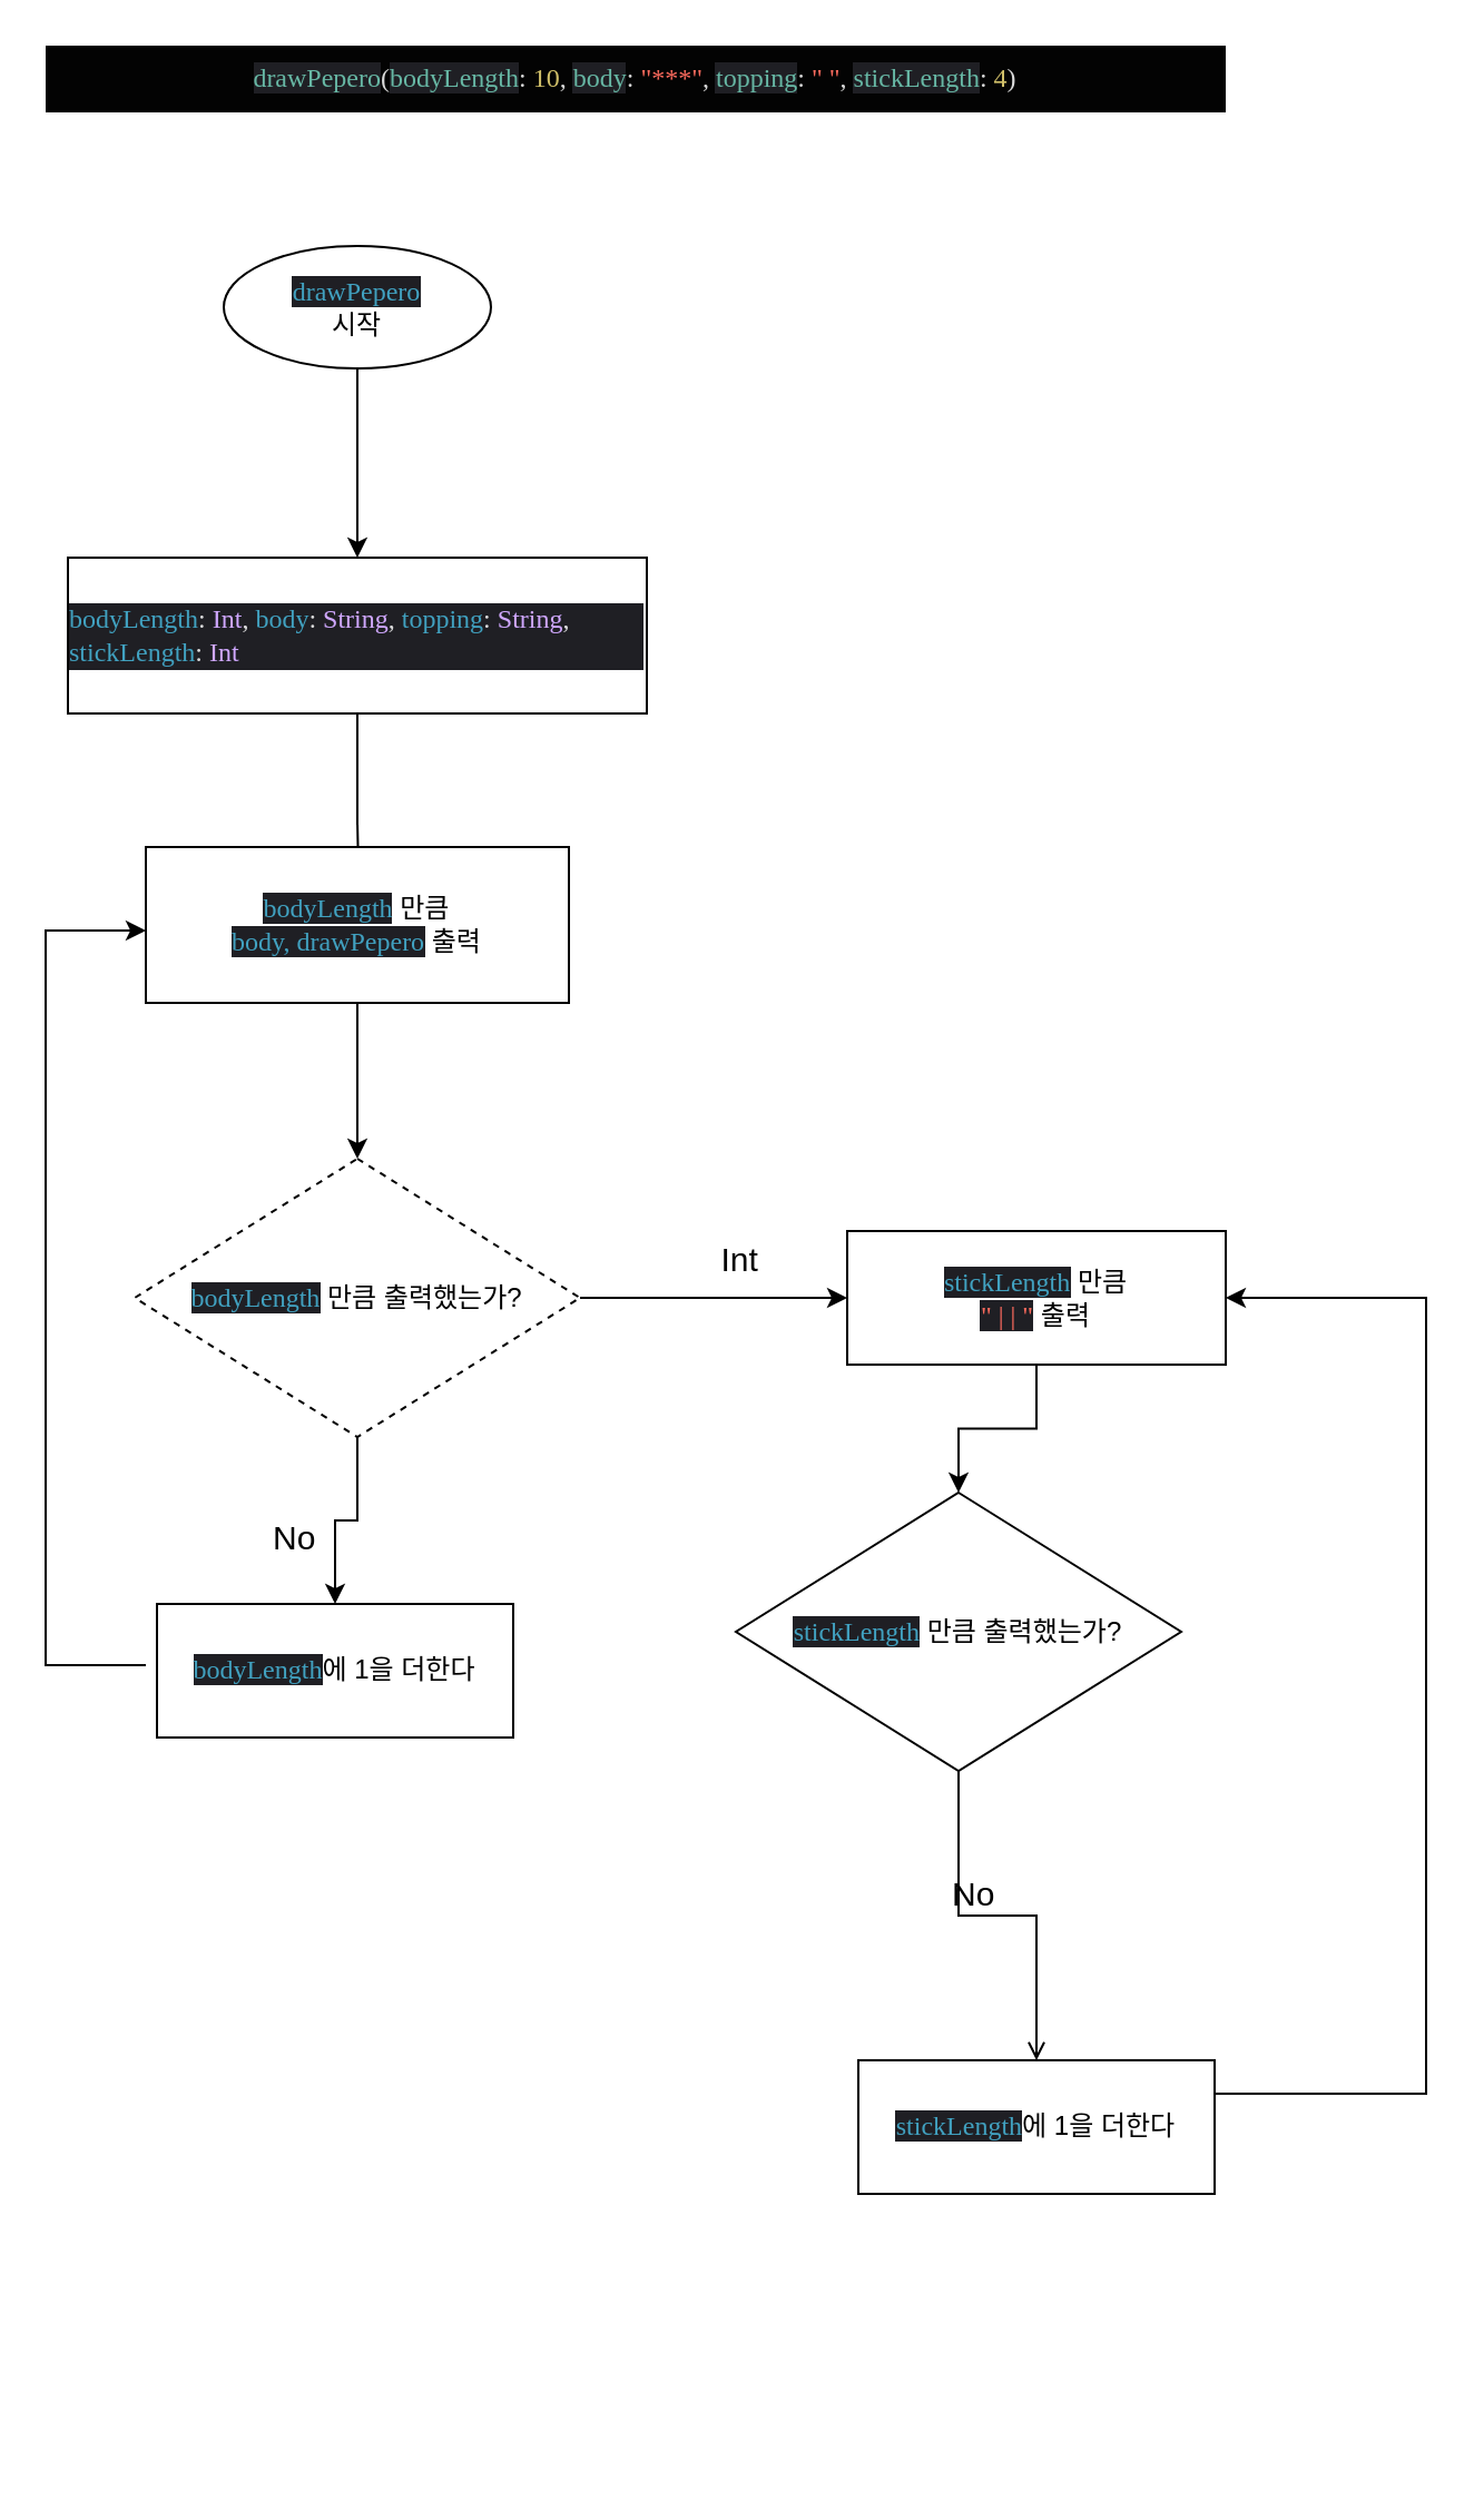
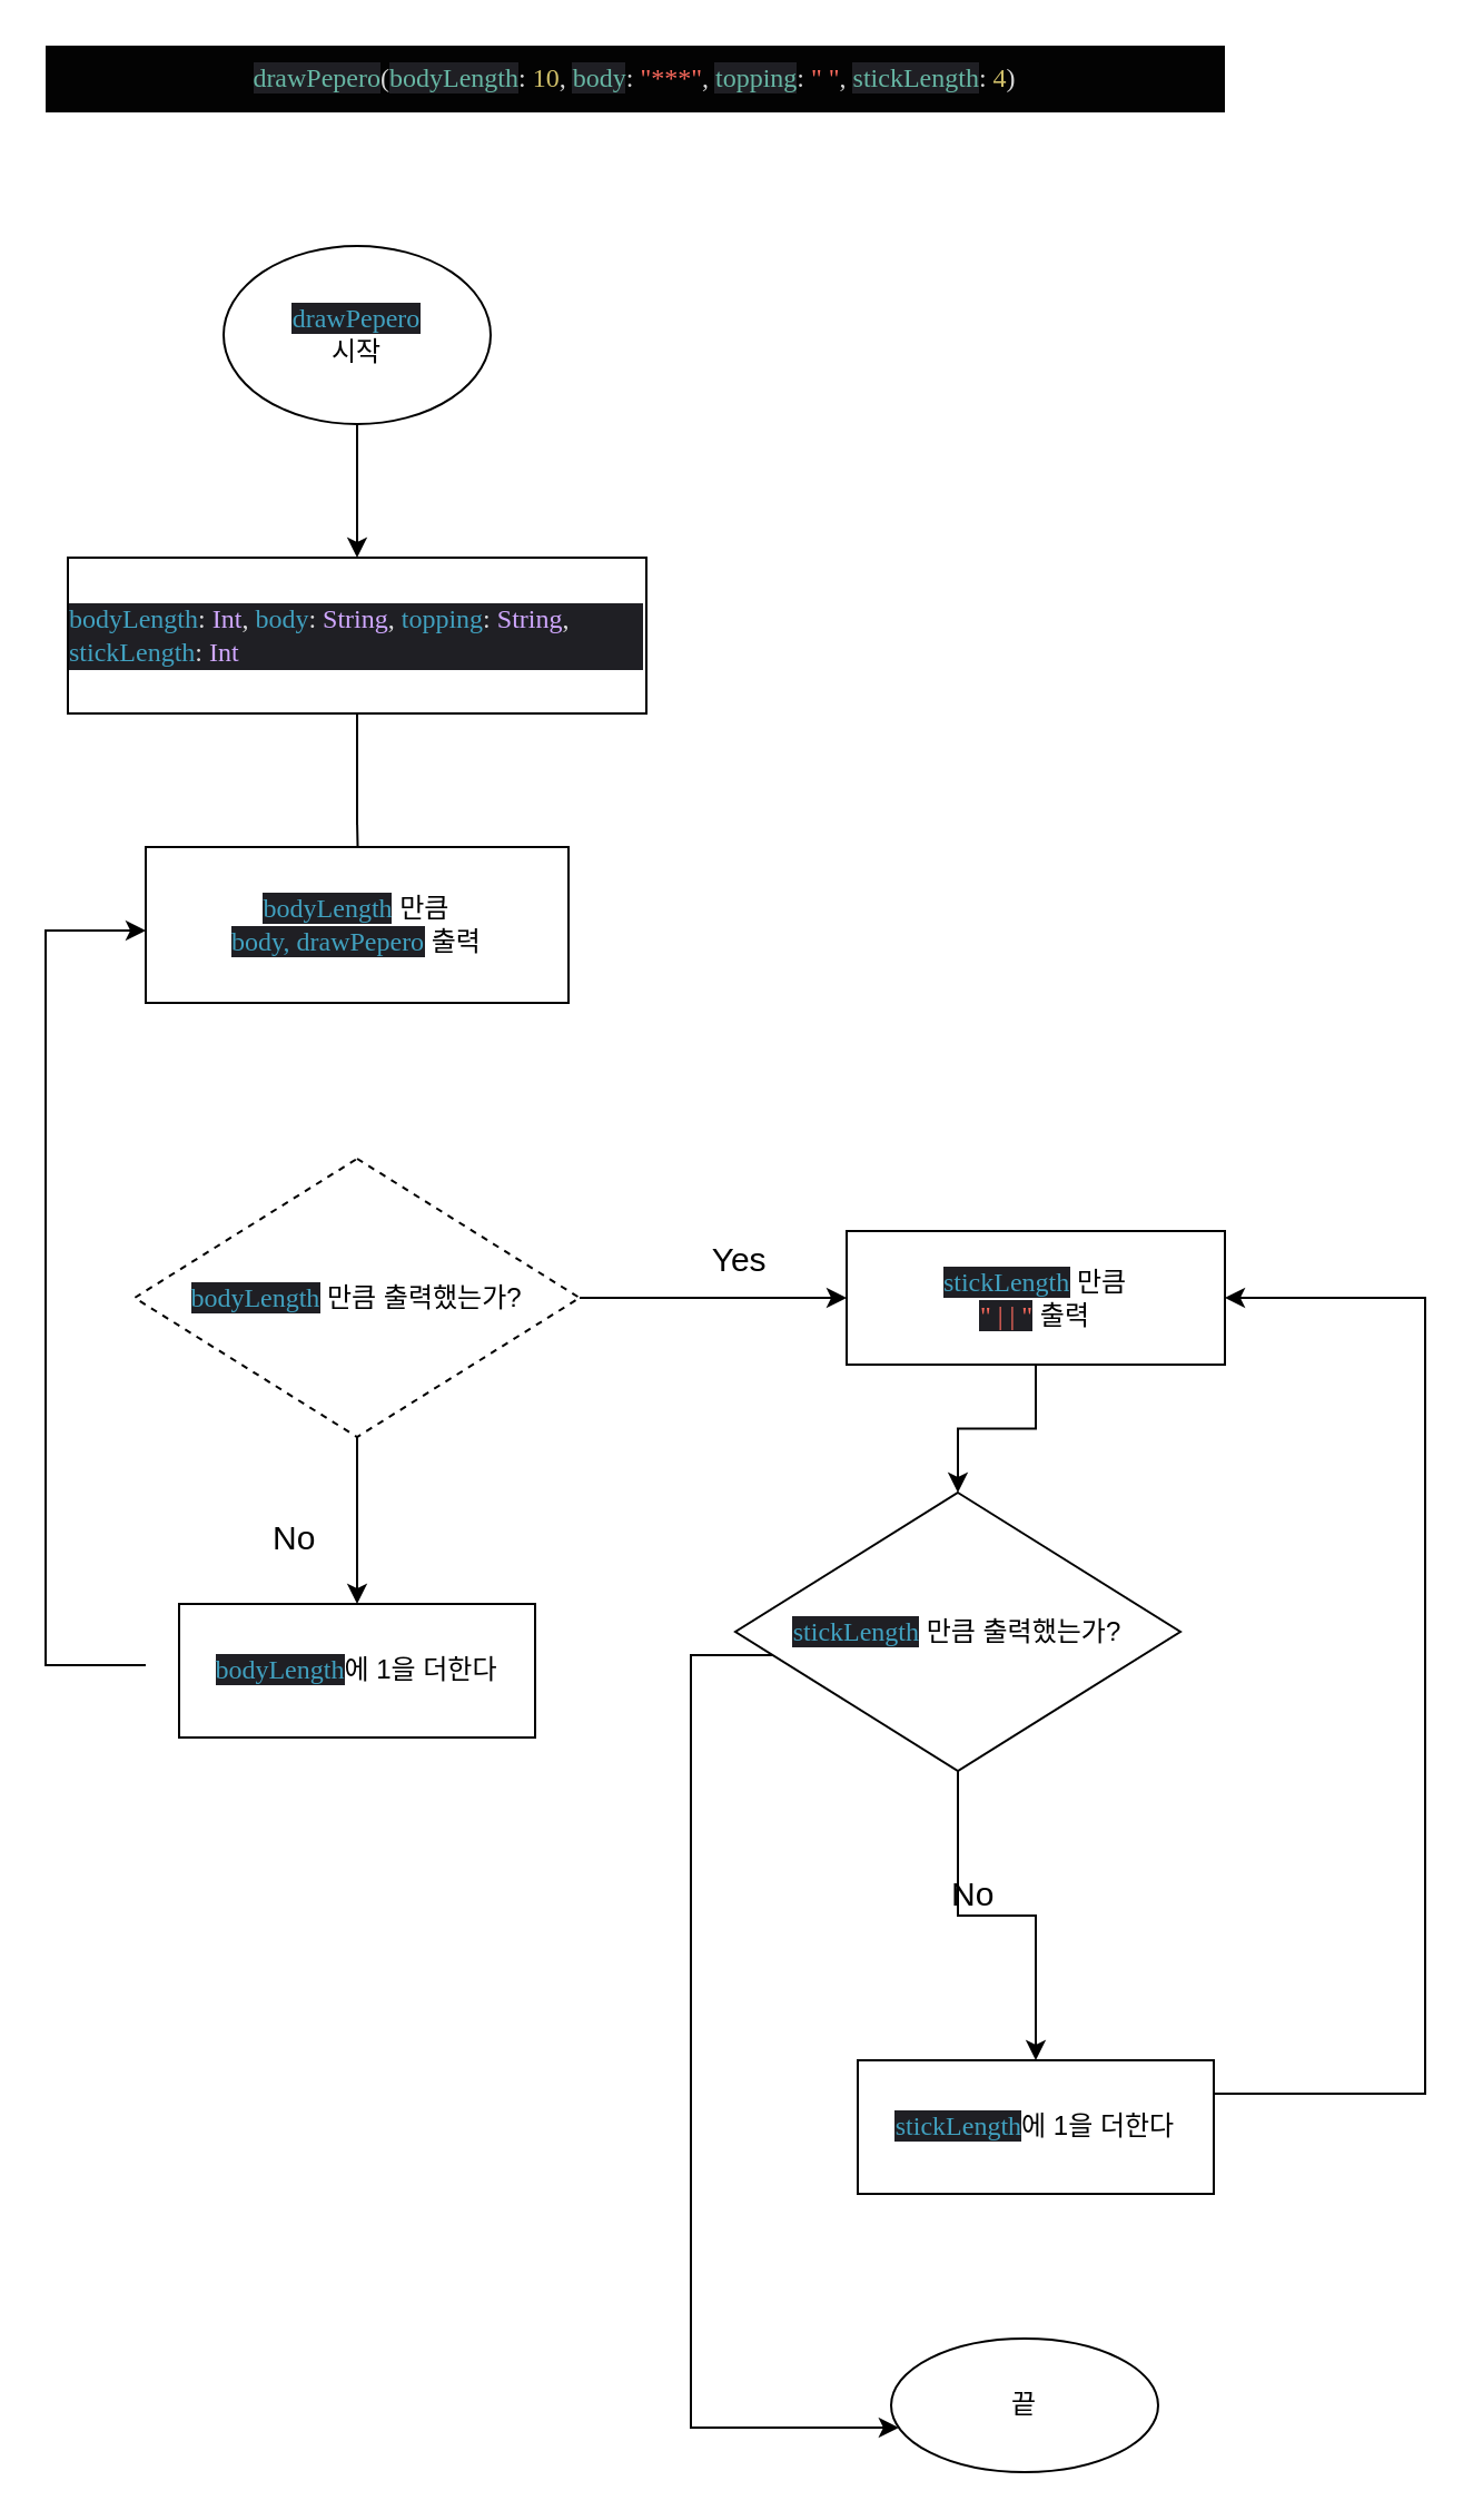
- <mxCell id="3" value="&lt;span style=&quot;text-align: start;&quot;&gt;&lt;font face=&quot;Menlo&quot; color=&quot;#41a1c0&quot;&gt;&lt;span style=&quot;background-color: rgb(31, 31, 36);&quot;&gt;drawPepero&lt;br&gt;&lt;/span&gt;&lt;/font&gt;&lt;/span&gt;&lt;span style=&quot;background-color: initial;&quot;&gt;시작&lt;/span&gt;&lt;span style=&quot;text-align: start;&quot;&gt;&lt;font face=&quot;Menlo&quot; color=&quot;#41a1c0&quot;&gt;&lt;span style=&quot;background-color: rgb(31, 31, 36);&quot;&gt;&lt;br&gt;&lt;/span&gt;&lt;/font&gt;&lt;/span&gt;" style="ellipse;whiteSpace=wrap;html=1;" parent="1" vertex="1"><mxGeometry x="100" y="110" width="120" height="55" as="geometry" /></mxCell>
+ <mxCell id="3" value="&lt;span style=&quot;text-align: start;&quot;&gt;&lt;font face=&quot;Menlo&quot; color=&quot;#41a1c0&quot;&gt;&lt;span style=&quot;background-color: rgb(31, 31, 36);&quot;&gt;drawPepero&lt;br&gt;&lt;/span&gt;&lt;/font&gt;&lt;/span&gt;&lt;span style=&quot;background-color: initial;&quot;&gt;시작&lt;/span&gt;&lt;span style=&quot;text-align: start;&quot;&gt;&lt;font face=&quot;Menlo&quot; color=&quot;#41a1c0&quot;&gt;&lt;span style=&quot;background-color: rgb(31, 31, 36);&quot;&gt;&lt;br&gt;&lt;/span&gt;&lt;/font&gt;&lt;/span&gt;" style="ellipse;whiteSpace=wrap;html=1;" parent="1" vertex="1"><mxGeometry x="100" y="110" width="120" height="80" as="geometry" /></mxCell>
- <mxCell id="7" value="" style="edgeStyle=orthogonalEdgeStyle;rounded=0;orthogonalLoop=1;jettySize=auto;html=1;" parent="1" source="8" target="11" edge="1"><mxGeometry relative="1" as="geometry" /></mxCell>
- <mxCell id="18" value="&lt;span style=&quot;font-size: 15px;&quot;&gt;&amp;nbsp;Int&lt;/span&gt;" style="text;html=1;strokeColor=none;fillColor=none;align=center;verticalAlign=middle;whiteSpace=wrap;rounded=0;" parent="1" vertex="1"><mxGeometry x="300" y="552" width="60" height="25" as="geometry" /></mxCell>
+ <mxCell id="18" value="&lt;span style=&quot;font-size: 15px;&quot;&gt;&amp;nbsp;Yes&lt;/span&gt;" style="text;html=1;strokeColor=none;fillColor=none;align=center;verticalAlign=middle;whiteSpace=wrap;rounded=0;" parent="1" vertex="1"><mxGeometry x="300" y="552" width="60" height="25" as="geometry" /></mxCell>
- <mxCell id="12" value="&lt;span style=&quot;color: rgb(65, 161, 192); font-family: Menlo; text-align: start; background-color: rgb(31, 31, 36);&quot;&gt;bodyLength&lt;/span&gt;에 1을 더한다" style="whiteSpace=wrap;html=1;" parent="1" vertex="1"><mxGeometry x="70" y="720" width="160" height="60" as="geometry" /></mxCell>
+ <mxCell id="12" value="&lt;span style=&quot;color: rgb(65, 161, 192); font-family: Menlo; text-align: start; background-color: rgb(31, 31, 36);&quot;&gt;bodyLength&lt;/span&gt;에 1을 더한다" style="whiteSpace=wrap;html=1;" parent="1" vertex="1"><mxGeometry x="80" y="720" width="160" height="60" as="geometry" /></mxCell>
- <mxCell id="19" style="edgeStyle=orthogonalEdgeStyle;rounded=0;orthogonalLoop=1;jettySize=auto;html=1;entryX=0.5;entryY=0;entryDx=0;entryDy=0;fontSize=15;endArrow=open;" edge="1" parent="1" source="21" target="23"><mxGeometry relative="1" as="geometry" /></mxCell>
+ <mxCell id="19" style="edgeStyle=orthogonalEdgeStyle;rounded=0;orthogonalLoop=1;jettySize=auto;html=1;entryX=0.5;entryY=0;entryDx=0;entryDy=0;fontSize=15;" edge="1" parent="1" source="21" target="23"><mxGeometry relative="1" as="geometry" /></mxCell>
+ <mxCell id="20" value="" style="edgeStyle=orthogonalEdgeStyle;rounded=0;orthogonalLoop=1;jettySize=auto;html=1;fontSize=15;" edge="1" parent="1" source="21" target="25"><mxGeometry relative="1" as="geometry"><Array as="points"><mxPoint x="310" y="743" /><mxPoint x="310" y="1090" /></Array></mxGeometry></mxCell>
+ <mxCell id="25" value="끝" style="ellipse;whiteSpace=wrap;html=1;" vertex="1" parent="1"><mxGeometry x="400" y="1050" width="120" height="60" as="geometry" /></mxCell>
